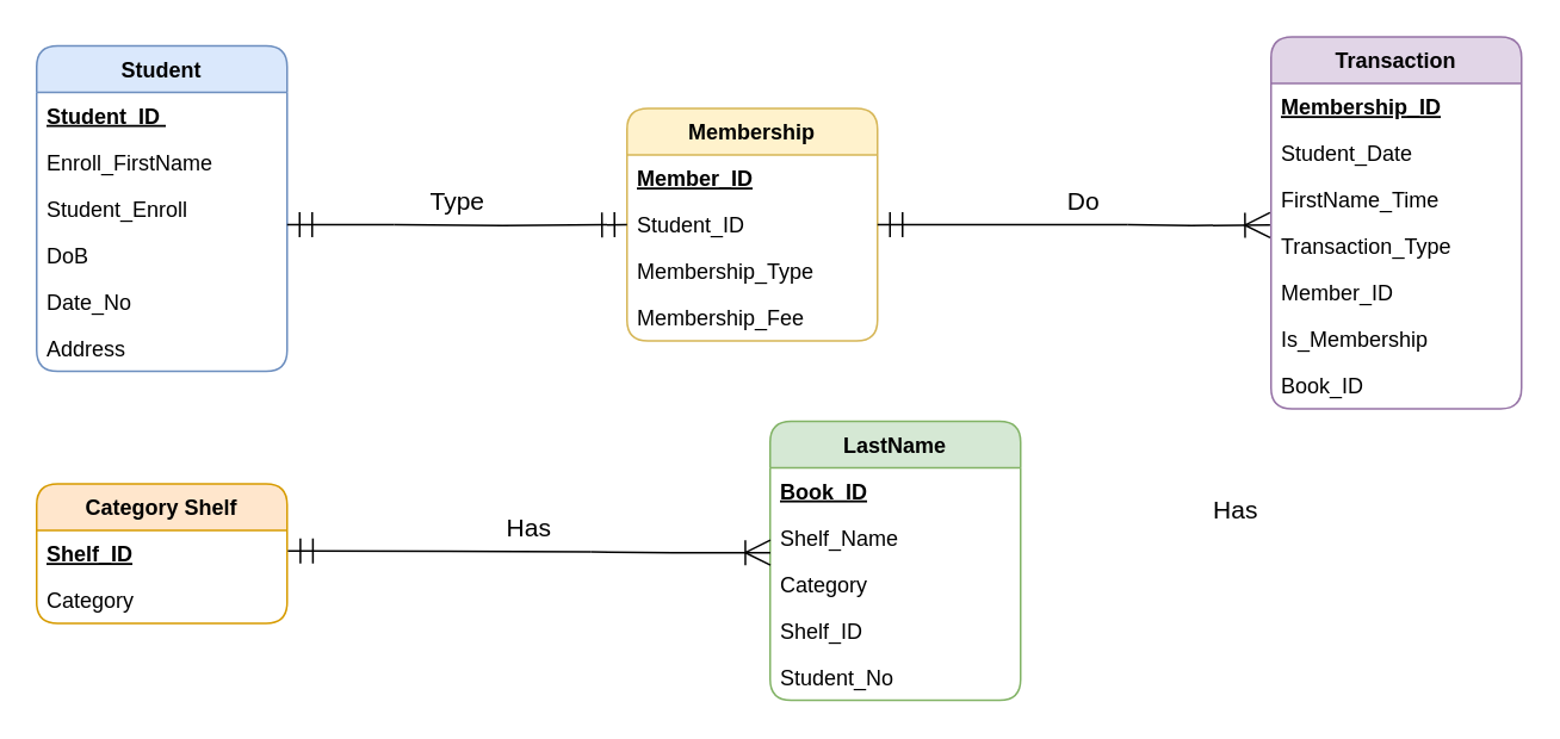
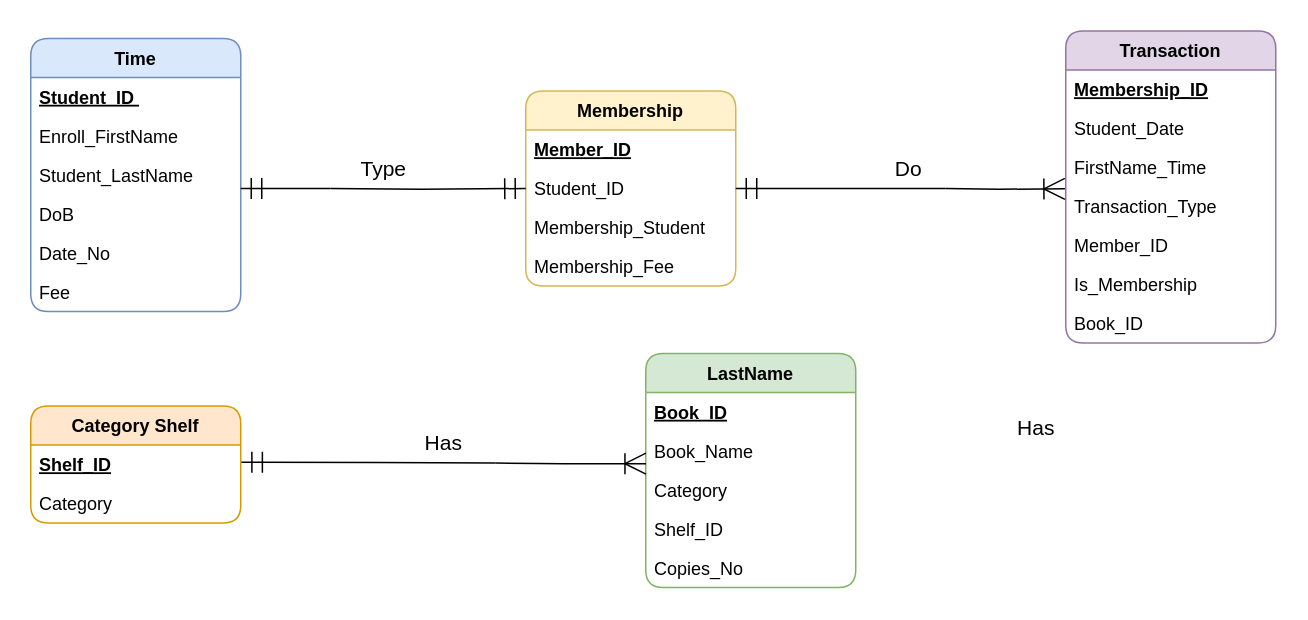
- <mxCell id="2" value="Student" style="swimlane;fontStyle=1;childLayout=stackLayout;horizontal=1;startSize=26;fillColor=#dae8fc;horizontalStack=0;resizeParent=1;resizeParentMax=0;resizeLast=0;collapsible=1;marginBottom=0;rounded=1;strokeColor=#6c8ebf;" parent="1" vertex="1"><mxGeometry x="20" y="25" width="140" height="182" as="geometry"><mxRectangle x="60" y="140" width="50" height="26" as="alternateBounds" /></mxGeometry></mxCell>
+ <mxCell id="2" value="Time" style="swimlane;fontStyle=1;childLayout=stackLayout;horizontal=1;startSize=26;fillColor=#dae8fc;horizontalStack=0;resizeParent=1;resizeParentMax=0;resizeLast=0;collapsible=1;marginBottom=0;rounded=1;strokeColor=#6c8ebf;" parent="1" vertex="1"><mxGeometry x="20" y="25" width="140" height="182" as="geometry"><mxRectangle x="60" y="140" width="50" height="26" as="alternateBounds" /></mxGeometry></mxCell>
- <mxCell id="5" value="Student_Enroll" style="text;strokeColor=none;fillColor=none;align=left;verticalAlign=top;spacingLeft=4;spacingRight=4;overflow=hidden;rotatable=0;points=[[0,0.5],[1,0.5]];portConstraint=eastwest;" parent="2" vertex="1"><mxGeometry y="78" width="140" height="26" as="geometry" /></mxCell>
+ <mxCell id="5" value="Student_LastName" style="text;strokeColor=none;fillColor=none;align=left;verticalAlign=top;spacingLeft=4;spacingRight=4;overflow=hidden;rotatable=0;points=[[0,0.5],[1,0.5]];portConstraint=eastwest;" parent="2" vertex="1"><mxGeometry y="78" width="140" height="26" as="geometry" /></mxCell>
- <mxCell id="29" value="Membership_Type" style="text;strokeColor=none;fillColor=none;align=left;verticalAlign=top;spacingLeft=4;spacingRight=4;overflow=hidden;rotatable=0;points=[[0,0.5],[1,0.5]];portConstraint=eastwest;" vertex="1" parent="26"><mxGeometry y="78" width="140" height="26" as="geometry" /></mxCell>
+ <mxCell id="29" value="Membership_Student" style="text;strokeColor=none;fillColor=none;align=left;verticalAlign=top;spacingLeft=4;spacingRight=4;overflow=hidden;rotatable=0;points=[[0,0.5],[1,0.5]];portConstraint=eastwest;" vertex="1" parent="26"><mxGeometry y="78" width="140" height="26" as="geometry" /></mxCell>
- <mxCell id="8" value="Address" style="text;strokeColor=none;fillColor=none;align=left;verticalAlign=top;spacingLeft=4;spacingRight=4;overflow=hidden;rotatable=0;points=[[0,0.5],[1,0.5]];portConstraint=eastwest;" vertex="1" parent="2"><mxGeometry y="156" width="140" height="26" as="geometry" /></mxCell>
+ <mxCell id="8" value="Fee" style="text;strokeColor=none;fillColor=none;align=left;verticalAlign=top;spacingLeft=4;spacingRight=4;overflow=hidden;rotatable=0;points=[[0,0.5],[1,0.5]];portConstraint=eastwest;" vertex="1" parent="2"><mxGeometry y="156" width="140" height="26" as="geometry" /></mxCell>
- <mxCell id="11" value="Shelf_Name" style="text;strokeColor=none;fillColor=none;align=left;verticalAlign=top;spacingLeft=4;spacingRight=4;overflow=hidden;rotatable=0;points=[[0,0.5],[1,0.5]];portConstraint=eastwest;" parent="9" vertex="1"><mxGeometry y="52" width="140" height="26" as="geometry" /></mxCell>
+ <mxCell id="11" value="Book_Name" style="text;strokeColor=none;fillColor=none;align=left;verticalAlign=top;spacingLeft=4;spacingRight=4;overflow=hidden;rotatable=0;points=[[0,0.5],[1,0.5]];portConstraint=eastwest;" parent="9" vertex="1"><mxGeometry y="52" width="140" height="26" as="geometry" /></mxCell>
- <mxCell id="14" value="Student_No" style="text;strokeColor=none;fillColor=none;align=left;verticalAlign=top;spacingLeft=4;spacingRight=4;overflow=hidden;rotatable=0;points=[[0,0.5],[1,0.5]];portConstraint=eastwest;" vertex="1" parent="9"><mxGeometry y="130" width="140" height="26" as="geometry" /></mxCell>
+ <mxCell id="14" value="Copies_No" style="text;strokeColor=none;fillColor=none;align=left;verticalAlign=top;spacingLeft=4;spacingRight=4;overflow=hidden;rotatable=0;points=[[0,0.5],[1,0.5]];portConstraint=eastwest;" vertex="1" parent="9"><mxGeometry y="130" width="140" height="26" as="geometry" /></mxCell>
